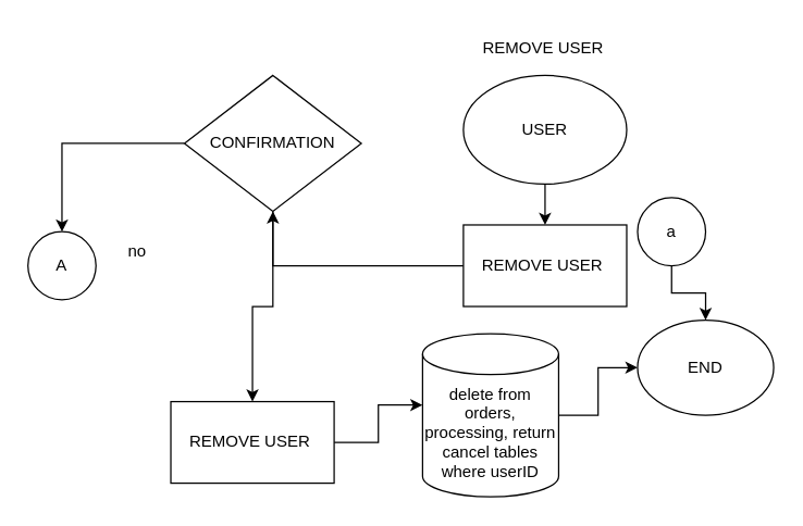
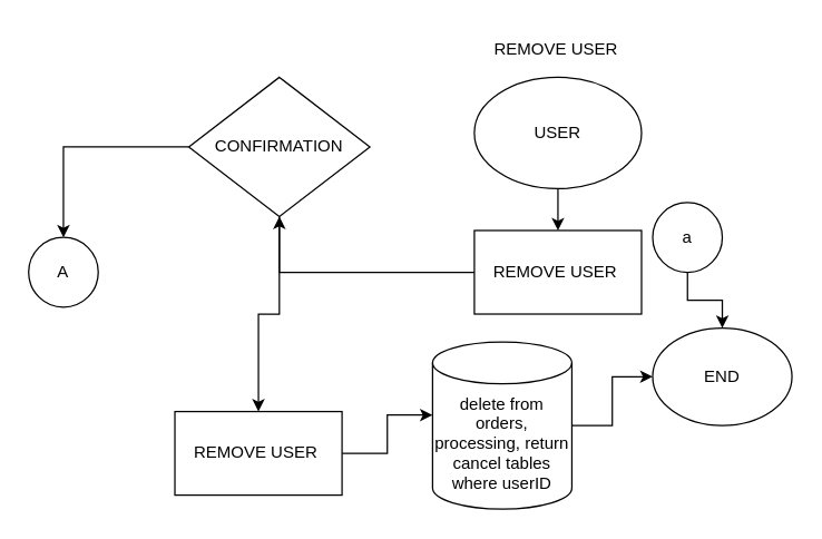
- <mxCell id="18" value="no" style="text;html=1;align=center;verticalAlign=middle;resizable=0;points=[];autosize=1;strokeColor=none;fillColor=none;" vertex="1" parent="1"><mxGeometry x="80" y="170" width="40" height="30" as="geometry" /></mxCell>
